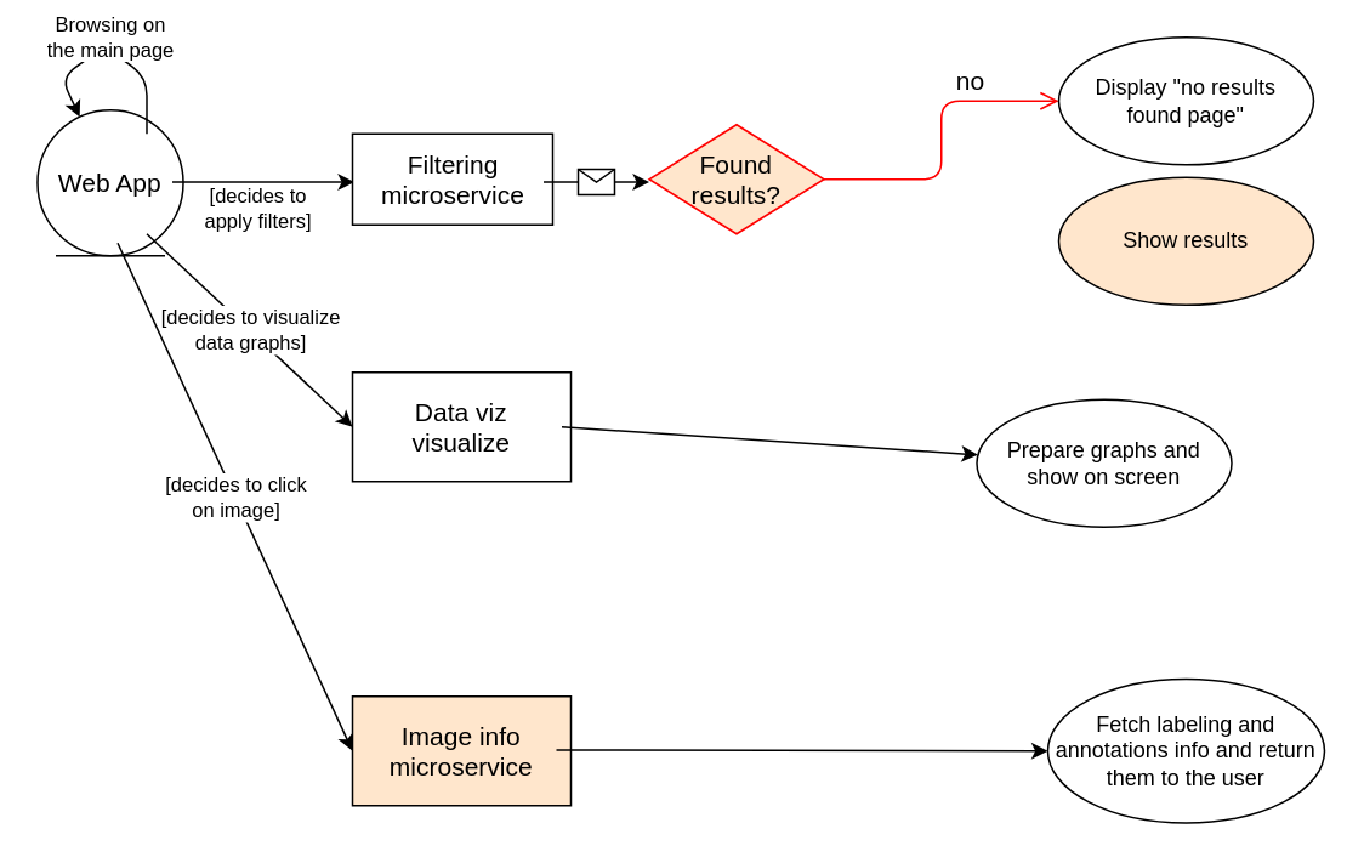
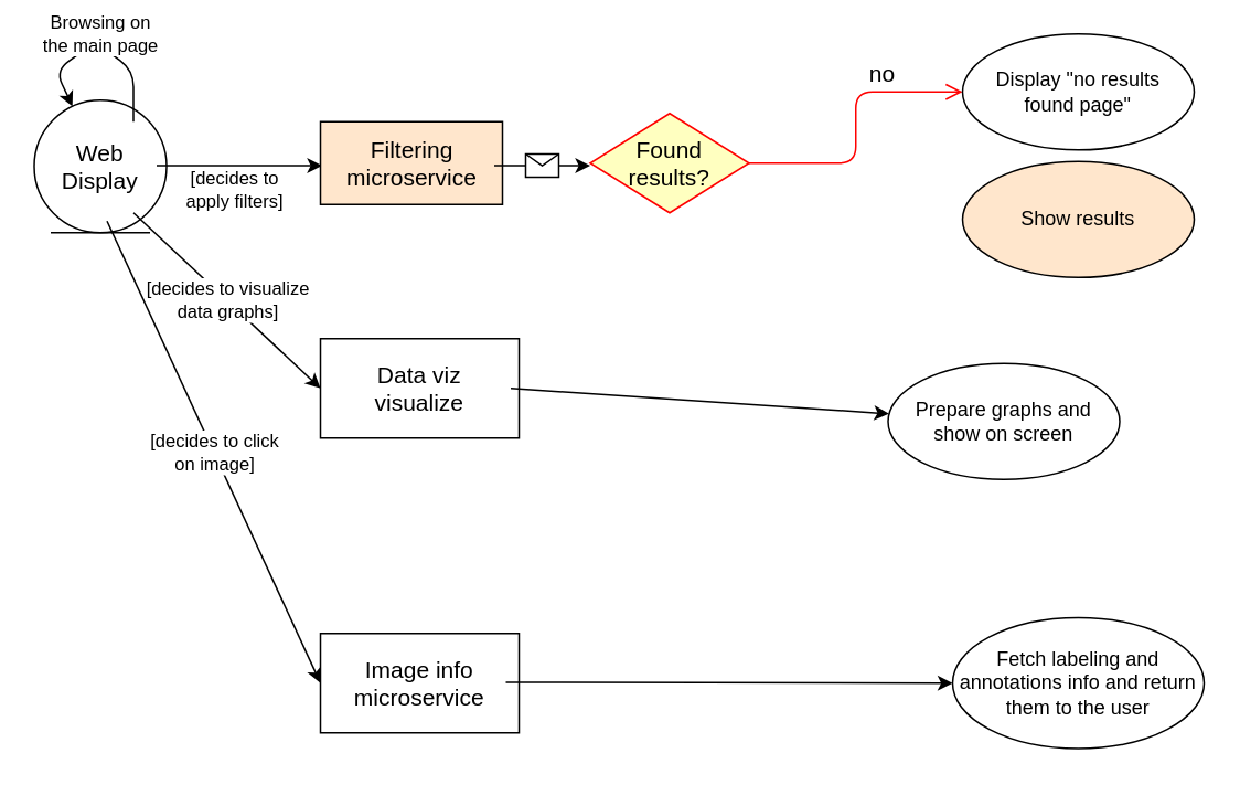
- <mxCell id="7" value="Filtering&lt;br&gt;microservice" style="html=1;fontSize=14;" vertex="1" parent="1"><mxGeometry x="193" y="73" width="110" height="50" as="geometry" /></mxCell>
+ <mxCell id="7" value="Filtering&lt;br&gt;microservice" style="html=1;fontSize=14;fillColor=#ffe6cc;" vertex="1" parent="1"><mxGeometry x="193" y="73" width="110" height="50" as="geometry" /></mxCell>
- <mxCell id="8" value="Found&lt;br&gt;results?" style="rhombus;whiteSpace=wrap;html=1;fillColor=#ffe6cc;strokeColor=#ff0000;fontSize=14;" vertex="1" parent="1"><mxGeometry x="356" y="68" width="96" height="60" as="geometry" /></mxCell>
+ <mxCell id="8" value="Found&lt;br&gt;results?" style="rhombus;whiteSpace=wrap;html=1;fillColor=#ffffc0;strokeColor=#ff0000;fontSize=14;" vertex="1" parent="1"><mxGeometry x="356" y="68" width="96" height="60" as="geometry" /></mxCell>
- <mxCell id="2" value="Web App" style="ellipse;shape=umlEntity;whiteSpace=wrap;html=1;fontSize=14;" vertex="1" parent="1"><mxGeometry x="20" y="60" width="80" height="80" as="geometry" /></mxCell>
+ <mxCell id="2" value="Web Display" style="ellipse;shape=umlEntity;whiteSpace=wrap;html=1;fontSize=14;" vertex="1" parent="1"><mxGeometry x="20" y="60" width="80" height="80" as="geometry" /></mxCell>
- <mxCell id="21" value="Image info&lt;br&gt;microservice" style="rounded=0;whiteSpace=wrap;html=1;fontSize=14;fillColor=#ffe6cc;" vertex="1" parent="1"><mxGeometry x="193" y="382" width="120" height="60" as="geometry" /></mxCell>
+ <mxCell id="21" value="Image info&lt;br&gt;microservice" style="rounded=0;whiteSpace=wrap;html=1;fontSize=14;" vertex="1" parent="1"><mxGeometry x="193" y="382" width="120" height="60" as="geometry" /></mxCell>
